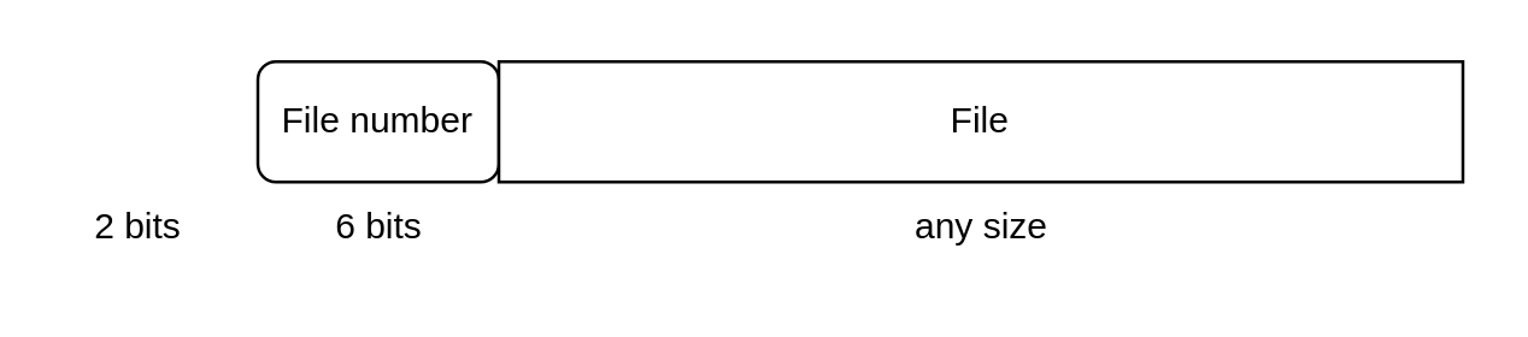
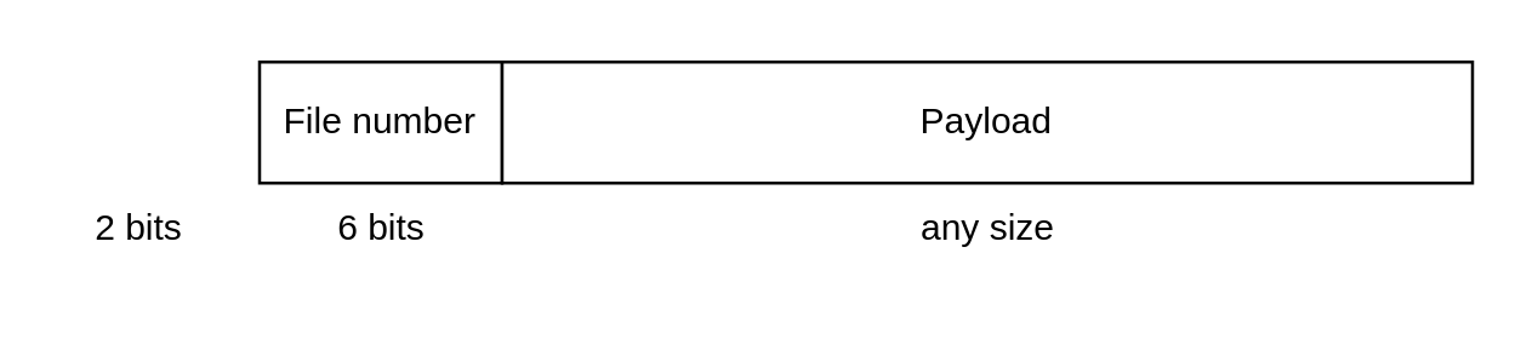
- <mxCell id="2" value="File number" style="whiteSpace=wrap;html=1;rounded=1;" vertex="1" parent="1"><mxGeometry x="85" y="20" width="80" height="40" as="geometry" /></mxCell>
+ <mxCell id="2" value="File number" style="rounded=0;whiteSpace=wrap;html=1;" vertex="1" parent="1"><mxGeometry x="85" y="20" width="80" height="40" as="geometry" /></mxCell>
- <mxCell id="3" value="File" style="rounded=0;whiteSpace=wrap;html=1;" vertex="1" parent="1"><mxGeometry x="165" y="20" width="320" height="40" as="geometry" /></mxCell>
+ <mxCell id="3" value="Payload" style="rounded=0;whiteSpace=wrap;html=1;" vertex="1" parent="1"><mxGeometry x="165" y="20" width="320" height="40" as="geometry" /></mxCell>
